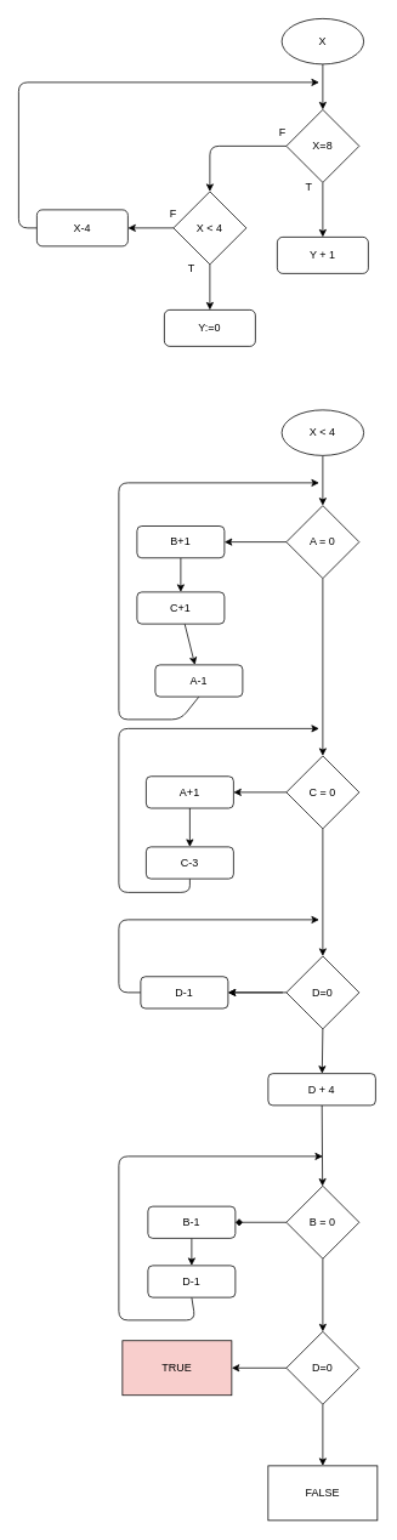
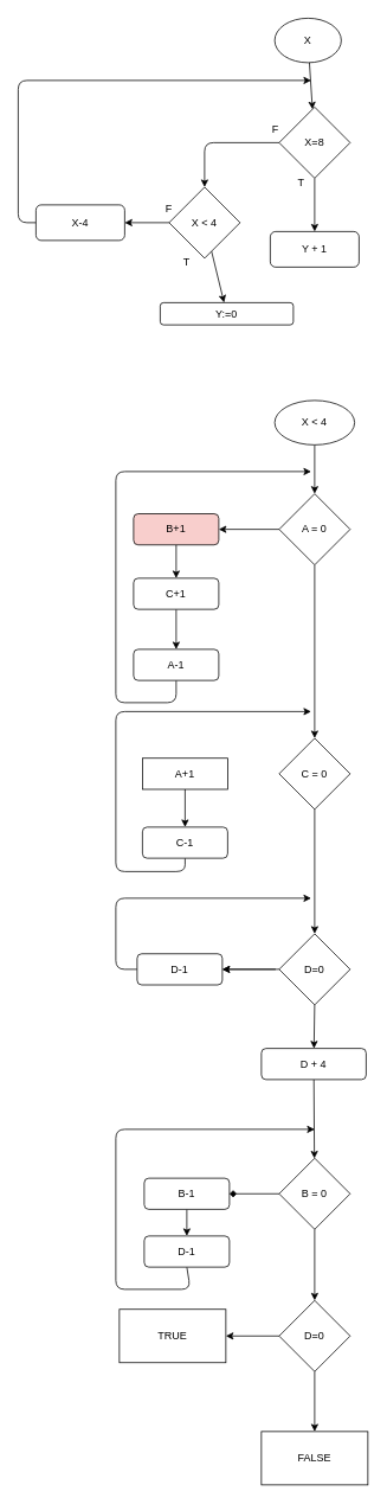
- <mxCell id="3" value="X" style="ellipse;whiteSpace=wrap;html=1;" vertex="1" parent="1"><mxGeometry x="309" y="20" width="90" height="50" as="geometry" /></mxCell>
+ <mxCell id="3" value="X" style="ellipse;whiteSpace=wrap;html=1;" vertex="1" parent="1"><mxGeometry x="309" y="20" width="75" height="50" as="geometry" /></mxCell>
- <mxCell id="7" value="Y:=0" style="rounded=1;whiteSpace=wrap;html=1;" vertex="1" parent="1"><mxGeometry x="180" y="340" width="100" height="40" as="geometry" /></mxCell>
+ <mxCell id="7" value="Y:=0" style="rounded=1;whiteSpace=wrap;html=1;" vertex="1" parent="1"><mxGeometry x="180" y="340" width="150" height="25" as="geometry" /></mxCell>
- <mxCell id="24" value="B+1" style="rounded=1;whiteSpace=wrap;html=1;" vertex="1" parent="1"><mxGeometry x="150" y="577.5" width="96" height="35" as="geometry" /></mxCell>
+ <mxCell id="24" value="B+1" style="rounded=1;whiteSpace=wrap;html=1;fillColor=#f8cecc;" vertex="1" parent="1"><mxGeometry x="150" y="577.5" width="96" height="35" as="geometry" /></mxCell>
- <mxCell id="28" value="A-1" style="rounded=1;whiteSpace=wrap;html=1;" vertex="1" parent="1"><mxGeometry x="170" y="730" width="96" height="35" as="geometry" /></mxCell>
+ <mxCell id="28" value="A-1" style="rounded=1;whiteSpace=wrap;html=1;" vertex="1" parent="1"><mxGeometry x="150" y="730" width="96" height="35" as="geometry" /></mxCell>
- <mxCell id="33" value="A+1" style="rounded=1;whiteSpace=wrap;html=1;" vertex="1" parent="1"><mxGeometry x="160" y="852.5" width="96" height="35" as="geometry" /></mxCell>
+ <mxCell id="33" value="A+1" style="whiteSpace=wrap;html=1;rounded=0;" vertex="1" parent="1"><mxGeometry x="160" y="852.5" width="96" height="35" as="geometry" /></mxCell>
- <mxCell id="29" value="" style="edgeStyle=none;html=1;" edge="1" parent="1" source="31" target="33"><mxGeometry relative="1" as="geometry" /></mxCell>
- <mxCell id="35" value="C-3" style="rounded=1;whiteSpace=wrap;html=1;" vertex="1" parent="1"><mxGeometry x="160" y="930" width="96" height="35" as="geometry" /></mxCell>
+ <mxCell id="35" value="C-1" style="rounded=1;whiteSpace=wrap;html=1;" vertex="1" parent="1"><mxGeometry x="160" y="930" width="96" height="35" as="geometry" /></mxCell>
- <mxCell id="48" value="TRUE" style="whiteSpace=wrap;html=1;fillColor=#f8cecc;" vertex="1" parent="1"><mxGeometry x="134" y="1472.5" width="120" height="60" as="geometry" /></mxCell>
+ <mxCell id="48" value="TRUE" style="whiteSpace=wrap;html=1;" vertex="1" parent="1"><mxGeometry x="134" y="1472.5" width="120" height="60" as="geometry" /></mxCell>
